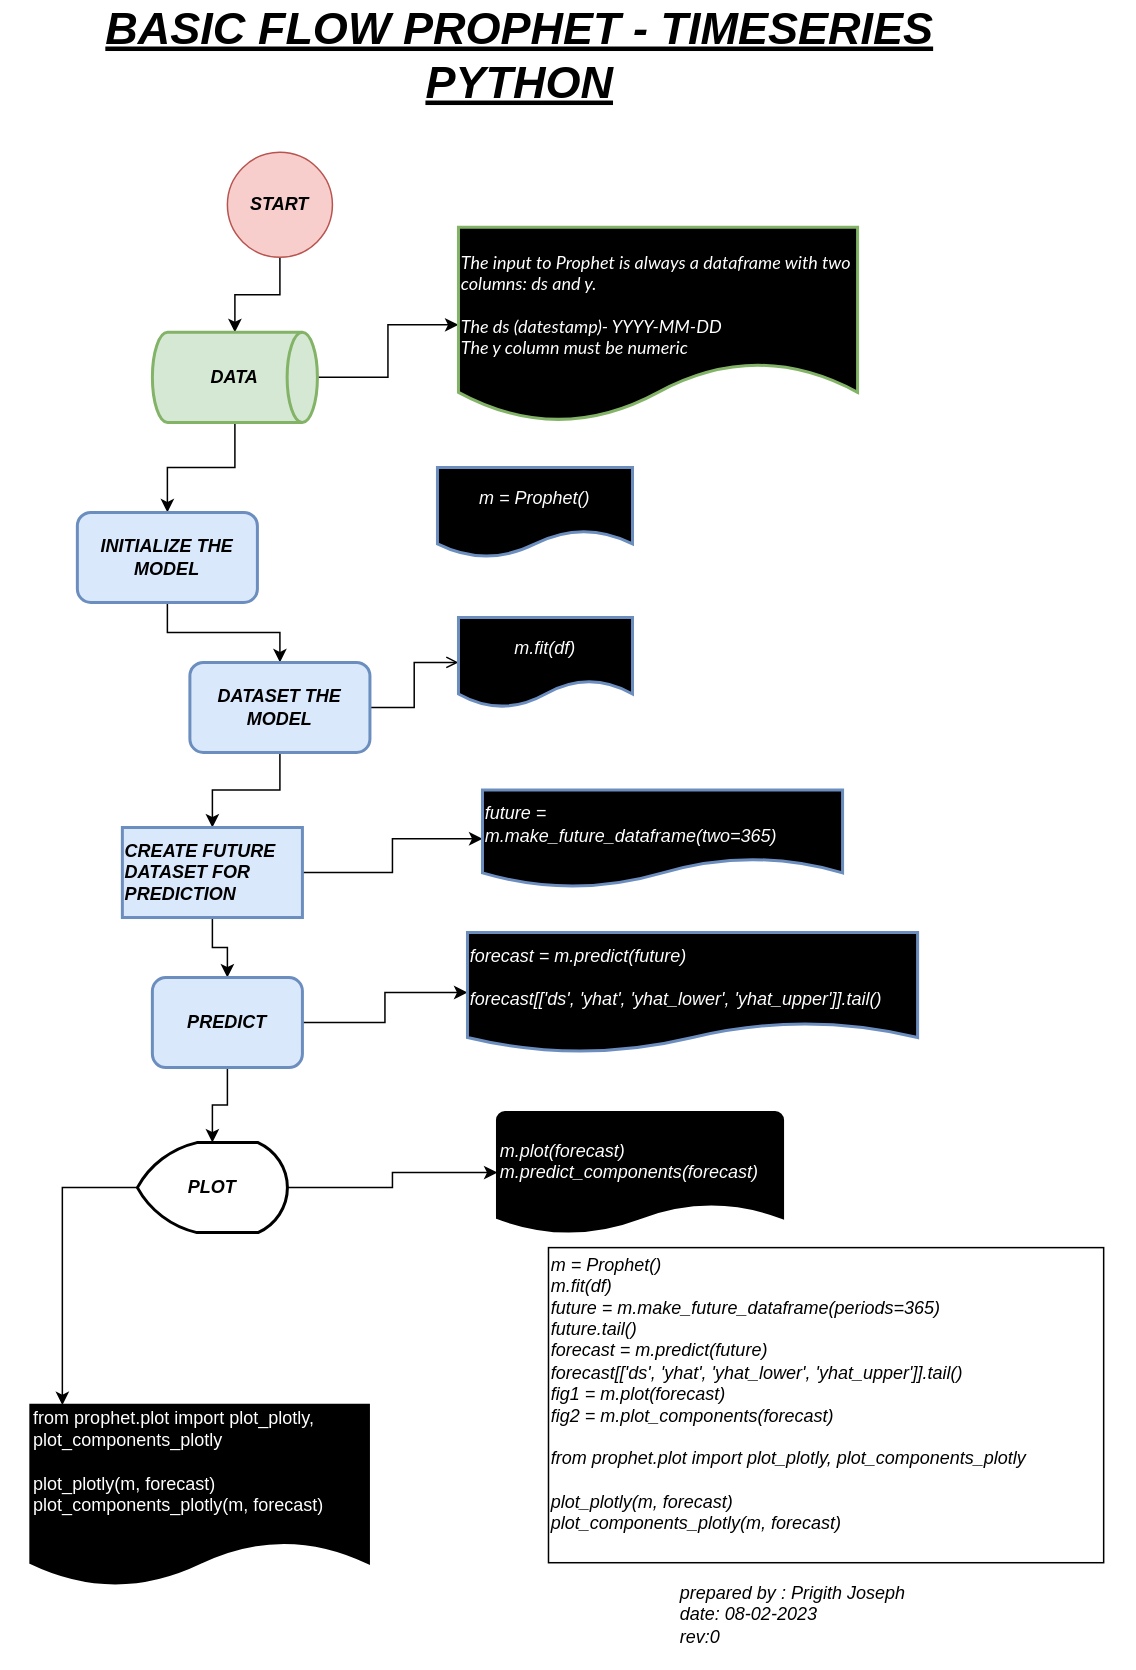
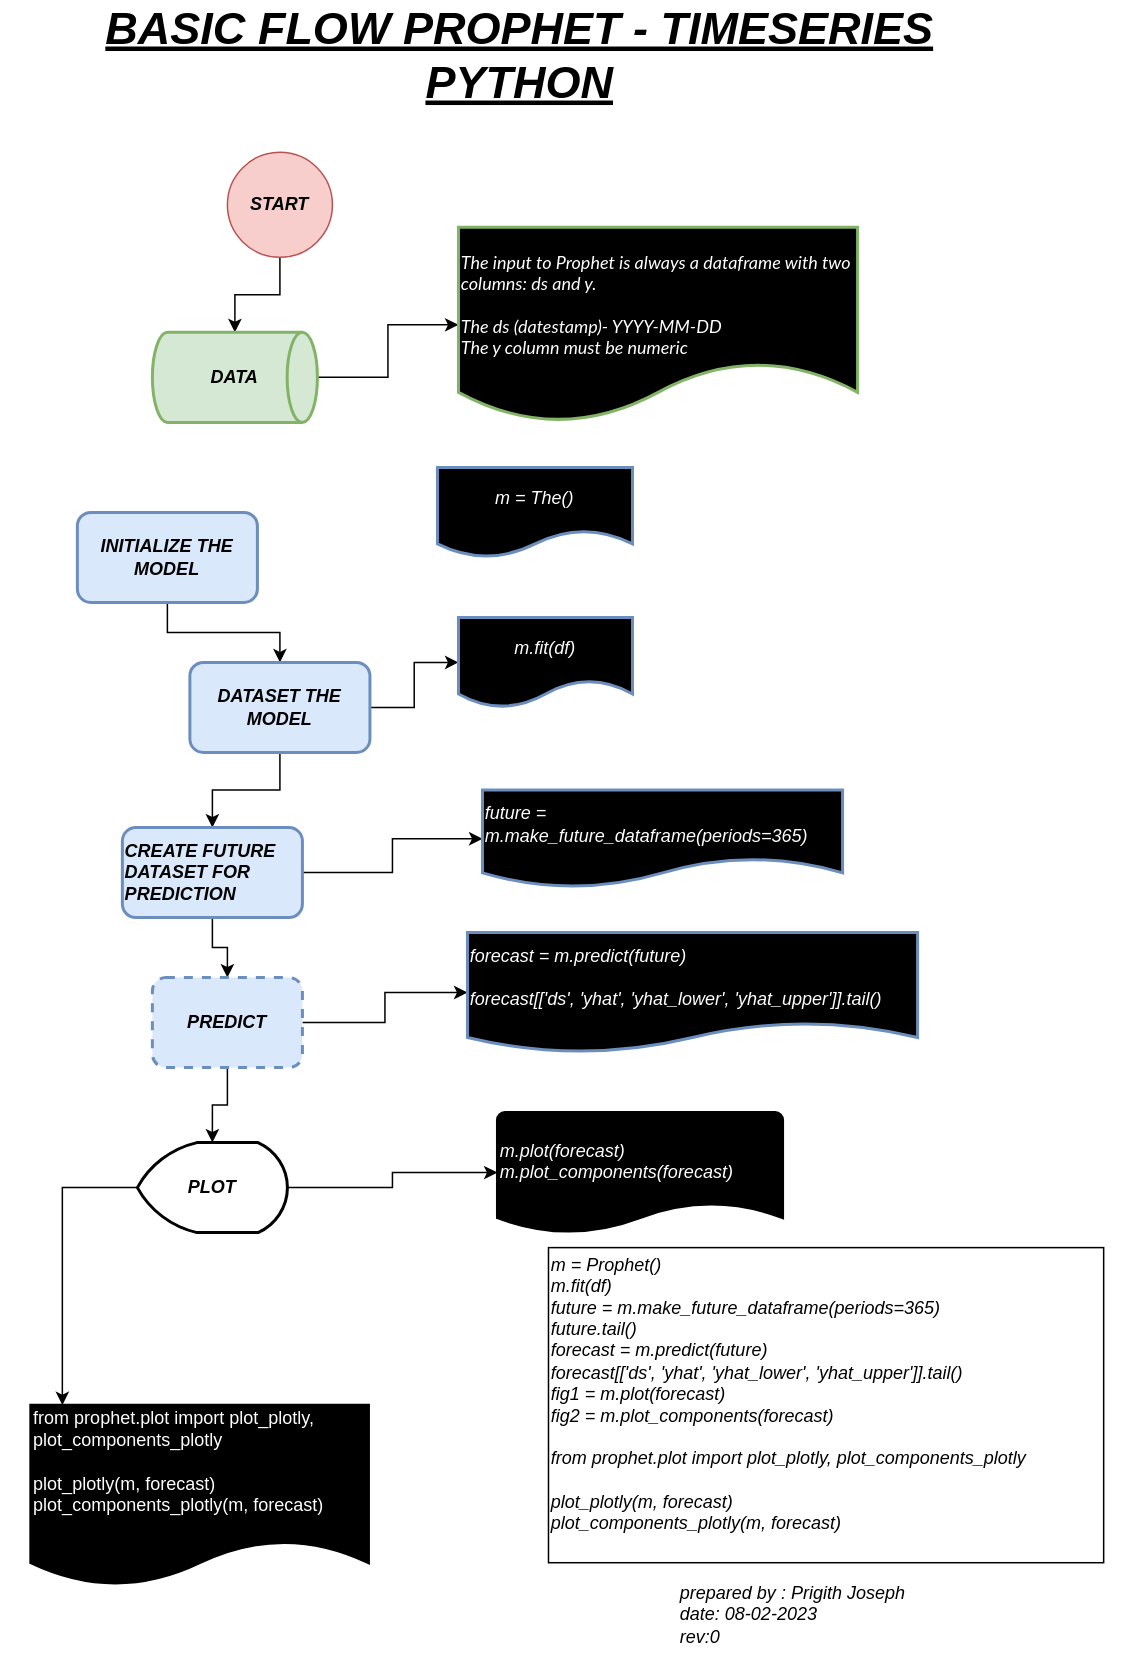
- <mxCell id="5" value="" style="edgeStyle=orthogonalEdgeStyle;rounded=0;orthogonalLoop=1;jettySize=auto;html=1;fontSize=12;fontColor=#FFFFFF;" parent="1" source="6" target="9" edge="1"><mxGeometry relative="1" as="geometry" /></mxCell>
- <mxCell id="10" value="&lt;i&gt;&lt;font color=&quot;#ffffff&quot;&gt;m = Prophet()&lt;/font&gt;&lt;/i&gt;" style="shape=document;whiteSpace=wrap;html=1;boundedLbl=1;fillColor=#000000;strokeColor=#6c8ebf;rounded=1;strokeWidth=2;" parent="1" vertex="1"><mxGeometry x="291" y="310" width="130" height="60" as="geometry" /></mxCell>
+ <mxCell id="10" value="&lt;i&gt;&lt;font color=&quot;#ffffff&quot;&gt;m = The()&lt;/font&gt;&lt;/i&gt;" style="shape=document;whiteSpace=wrap;html=1;boundedLbl=1;fillColor=#000000;strokeColor=#6c8ebf;rounded=1;strokeWidth=2;" parent="1" vertex="1"><mxGeometry x="291" y="310" width="130" height="60" as="geometry" /></mxCell>
- <mxCell id="11" value="" style="edgeStyle=orthogonalEdgeStyle;rounded=0;orthogonalLoop=1;jettySize=auto;html=1;fontSize=12;fontColor=#FFFFFF;endArrow=open;" parent="1" source="13" target="14" edge="1"><mxGeometry relative="1" as="geometry" /></mxCell>
+ <mxCell id="11" value="" style="edgeStyle=orthogonalEdgeStyle;rounded=0;orthogonalLoop=1;jettySize=auto;html=1;fontSize=12;fontColor=#FFFFFF;" parent="1" source="13" target="14" edge="1"><mxGeometry relative="1" as="geometry" /></mxCell>
- <mxCell id="18" value="&lt;i&gt;&lt;font color=&quot;#ffffff&quot;&gt;future = m.make_future_dataframe(two=365)&lt;/font&gt;&lt;/i&gt;" style="shape=document;whiteSpace=wrap;html=1;boundedLbl=1;align=left;fillColor=#000000;strokeColor=#6c8ebf;rounded=1;strokeWidth=2;" parent="1" vertex="1"><mxGeometry x="321" y="525" width="240" height="65" as="geometry" /></mxCell>
+ <mxCell id="18" value="&lt;i&gt;&lt;font color=&quot;#ffffff&quot;&gt;future = m.make_future_dataframe(periods=365)&lt;/font&gt;&lt;/i&gt;" style="shape=document;whiteSpace=wrap;html=1;boundedLbl=1;align=left;fillColor=#000000;strokeColor=#6c8ebf;rounded=1;strokeWidth=2;" parent="1" vertex="1"><mxGeometry x="321" y="525" width="240" height="65" as="geometry" /></mxCell>
- <mxCell id="17" value="&lt;i&gt;&lt;b&gt;CREATE FUTURE DATASET FOR PREDICTION&lt;/b&gt;&lt;/i&gt;" style="whiteSpace=wrap;html=1;fillColor=#dae8fc;strokeColor=#6c8ebf;strokeWidth=2;align=left;rounded=0;" parent="1" vertex="1"><mxGeometry x="81" y="550" width="120" height="60" as="geometry" /></mxCell>
+ <mxCell id="17" value="&lt;i&gt;&lt;b&gt;CREATE FUTURE DATASET FOR PREDICTION&lt;/b&gt;&lt;/i&gt;" style="rounded=1;whiteSpace=wrap;html=1;fillColor=#dae8fc;strokeColor=#6c8ebf;strokeWidth=2;align=left;" parent="1" vertex="1"><mxGeometry x="81" y="550" width="120" height="60" as="geometry" /></mxCell>
- <mxCell id="21" value="&lt;b&gt;&lt;i&gt;PREDICT&lt;/i&gt;&lt;/b&gt;" style="rounded=1;whiteSpace=wrap;html=1;align=center;fillColor=#dae8fc;strokeColor=#6c8ebf;strokeWidth=2;" parent="1" vertex="1"><mxGeometry x="101" y="650" width="100" height="60" as="geometry" /></mxCell>
+ <mxCell id="21" value="&lt;b&gt;&lt;i&gt;PREDICT&lt;/i&gt;&lt;/b&gt;" style="rounded=1;whiteSpace=wrap;html=1;align=center;fillColor=#dae8fc;strokeColor=#6c8ebf;strokeWidth=2;dashed=1;" parent="1" vertex="1"><mxGeometry x="101" y="650" width="100" height="60" as="geometry" /></mxCell>
- <mxCell id="26" value="&lt;div&gt;&lt;i&gt;m.plot(forecast)&lt;/i&gt;&lt;/div&gt;&lt;div&gt;&lt;i&gt;m.predict_components(forecast)&lt;/i&gt;&lt;/div&gt;&lt;div&gt;&lt;br&gt;&lt;/div&gt;" style="strokeWidth=2;html=1;shape=mxgraph.flowchart.document2;whiteSpace=wrap;size=0.25;fontSize=12;fontColor=#FFFFFF;fillColor=#000000;align=left;" parent="1" vertex="1"><mxGeometry x="331" y="740" width="190" height="80" as="geometry" /></mxCell>
+ <mxCell id="26" value="&lt;div&gt;&lt;i&gt;m.plot(forecast)&lt;/i&gt;&lt;/div&gt;&lt;div&gt;&lt;i&gt;m.plot_components(forecast)&lt;/i&gt;&lt;/div&gt;&lt;div&gt;&lt;br&gt;&lt;/div&gt;" style="strokeWidth=2;html=1;shape=mxgraph.flowchart.document2;whiteSpace=wrap;size=0.25;fontSize=12;fontColor=#FFFFFF;fillColor=#000000;align=left;" parent="1" vertex="1"><mxGeometry x="331" y="740" width="190" height="80" as="geometry" /></mxCell>
